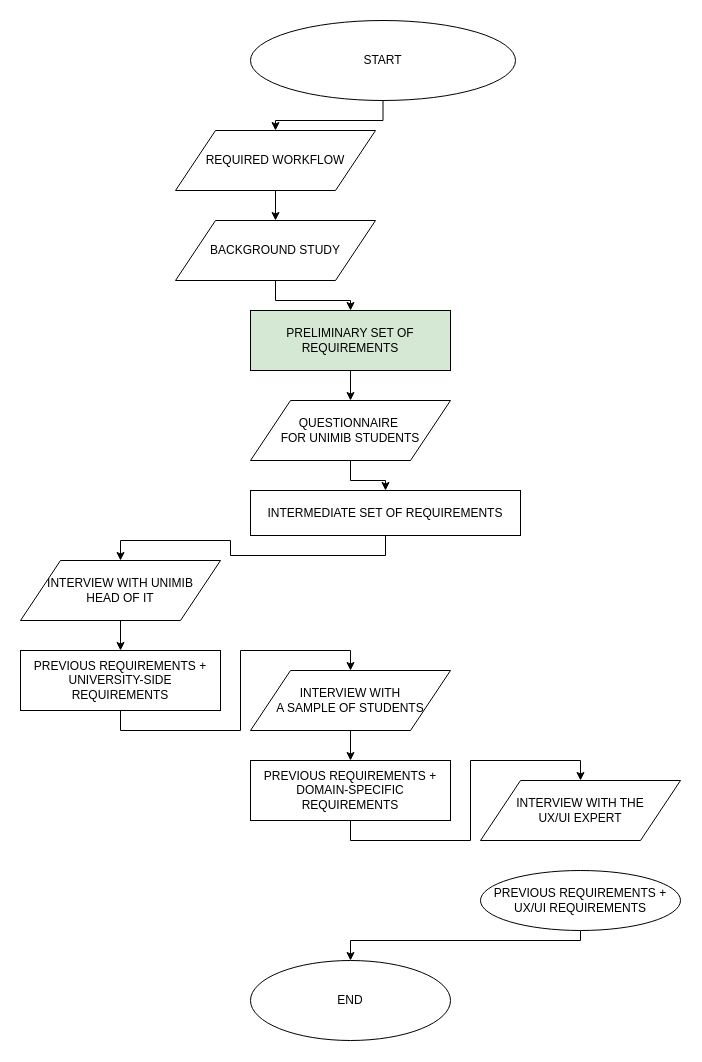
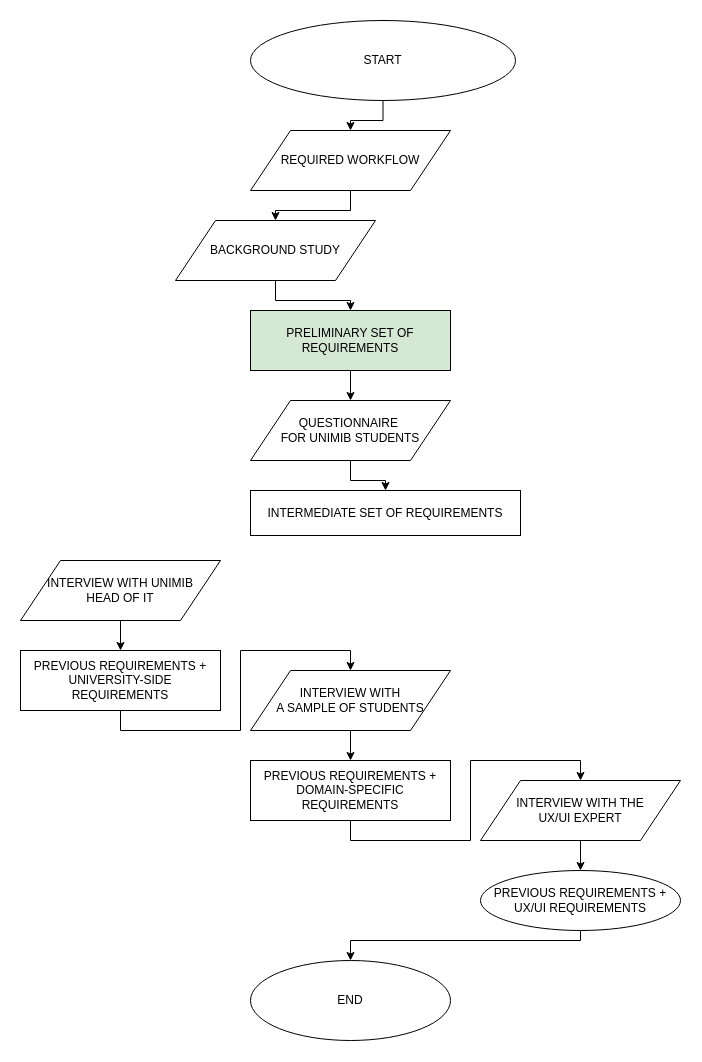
- <mxCell id="5" value="REQUIRED WORKFLOW" style="shape=parallelogram;perimeter=parallelogramPerimeter;whiteSpace=wrap;html=1;" parent="1" vertex="1"><mxGeometry x="175" y="130" width="200" height="60" as="geometry" /></mxCell>
+ <mxCell id="5" value="REQUIRED WORKFLOW" style="shape=parallelogram;perimeter=parallelogramPerimeter;whiteSpace=wrap;html=1;" parent="1" vertex="1"><mxGeometry x="250" y="130" width="200" height="60" as="geometry" /></mxCell>
- <mxCell id="12" style="edgeStyle=orthogonalEdgeStyle;rounded=0;orthogonalLoop=1;jettySize=auto;html=1;exitX=0.5;exitY=1;exitDx=0;exitDy=0;entryX=0.5;entryY=0;entryDx=0;entryDy=0;" parent="1" source="13" target="15" edge="1"><mxGeometry relative="1" as="geometry" /></mxCell>
+ <mxCell id="22" style="edgeStyle=orthogonalEdgeStyle;rounded=0;orthogonalLoop=1;jettySize=auto;html=1;exitX=0.5;exitY=1;exitDx=0;exitDy=0;entryX=0.5;entryY=0;entryDx=0;entryDy=0;" parent="1" source="23" target="26" edge="1"><mxGeometry relative="1" as="geometry" /></mxCell>
